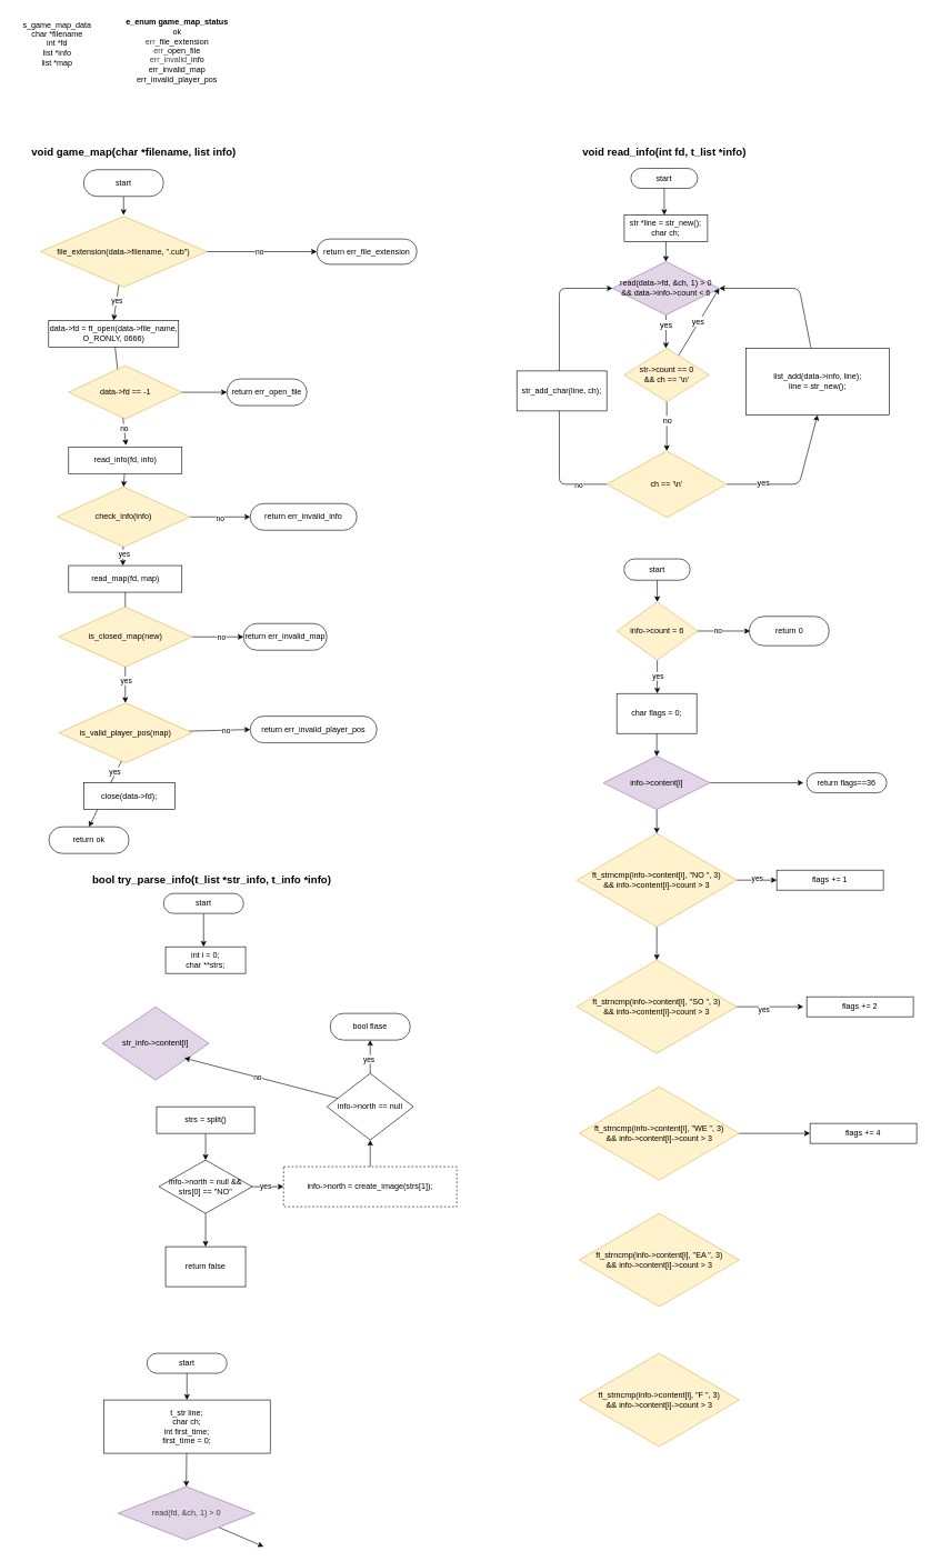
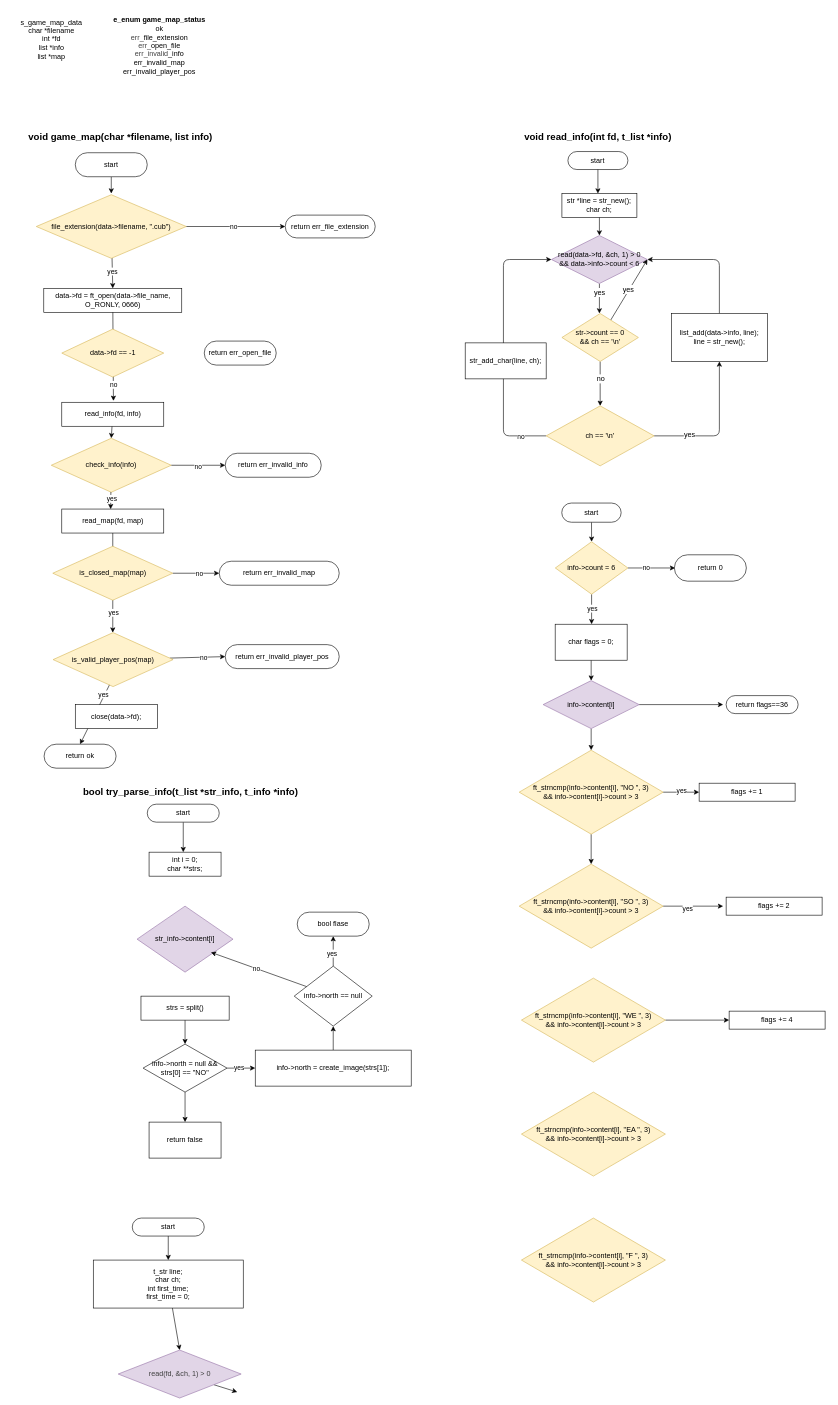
- <mxCell id="5" value="data-&amp;gt;fd =&amp;nbsp;&lt;span style=&quot;color: rgb(0, 0, 0);&quot;&gt;ft_open(data-&amp;gt;file_name, O_RONLY, 0666)&lt;/span&gt;" style="rounded=0;whiteSpace=wrap;html=1;" parent="1" vertex="1"><mxGeometry x="72.5" y="480" width="195" height="40" as="geometry" /></mxCell>
+ <mxCell id="5" value="data-&amp;gt;fd =&amp;nbsp;&lt;span style=&quot;color: rgb(0, 0, 0);&quot;&gt;ft_open(data-&amp;gt;file_name, O_RONLY, 0666)&lt;/span&gt;" style="rounded=0;whiteSpace=wrap;html=1;" parent="1" vertex="1"><mxGeometry x="72.5" y="480" width="230" height="40" as="geometry" /></mxCell>
- <mxCell id="43" value="list_add(data-&amp;gt;info, line);&lt;div&gt;line = str_new();&lt;/div&gt;" style="rounded=0;whiteSpace=wrap;html=1;align=center;verticalAlign=middle;fontFamily=Helvetica;fontSize=12;fontStyle=0;" parent="1" vertex="1"><mxGeometry x="1118.75" y="522" width="215" height="100" as="geometry" /></mxCell>
+ <mxCell id="43" value="list_add(data-&amp;gt;info, line);&lt;div&gt;line = str_new();&lt;/div&gt;" style="rounded=0;whiteSpace=wrap;html=1;align=center;verticalAlign=middle;fontFamily=Helvetica;fontSize=12;fontStyle=0;" parent="1" vertex="1"><mxGeometry x="1118.75" y="522" width="160" height="80" as="geometry" /></mxCell>
- <mxCell id="44" value="str_add_char(line, ch);" style="rounded=0;whiteSpace=wrap;html=1;align=center;verticalAlign=middle;fontFamily=Helvetica;fontSize=12;fontStyle=0;" parent="1" vertex="1"><mxGeometry x="775" y="556" width="135" height="60" as="geometry" /></mxCell>
+ <mxCell id="44" value="str_add_char(line, ch);" style="rounded=0;whiteSpace=wrap;html=1;align=center;verticalAlign=middle;fontFamily=Helvetica;fontSize=12;fontStyle=0;" parent="1" vertex="1"><mxGeometry x="775" y="571" width="135" height="60" as="geometry" /></mxCell>
- <mxCell id="47" value="" style="edgeStyle=none;html=1;entryX=0;entryY=0.5;entryDx=0;entryDy=0;" parent="1" source="45" target="46" edge="1"><mxGeometry relative="1" as="geometry"><mxPoint x="305" y="588" as="targetPoint" /><mxPoint x="271" y="589" as="sourcePoint" /></mxGeometry></mxCell>
- <mxCell id="59" value="&lt;span style=&quot;color: rgb(0, 0, 0);&quot;&gt;is_closed_map(new)&lt;/span&gt;" style="rhombus;whiteSpace=wrap;html=1;fillColor=#fff2cc;strokeColor=#d6b656;" parent="1" vertex="1"><mxGeometry x="87.5" y="910" width="200" height="90" as="geometry" /></mxCell>
+ <mxCell id="59" value="&lt;span style=&quot;color: rgb(0, 0, 0);&quot;&gt;is_closed_map(map)&lt;/span&gt;" style="rhombus;whiteSpace=wrap;html=1;fillColor=#fff2cc;strokeColor=#d6b656;" parent="1" vertex="1"><mxGeometry x="87.5" y="910" width="200" height="90" as="geometry" /></mxCell>
- <mxCell id="55" value="&lt;span style=&quot;color: rgb(0, 0, 0);&quot;&gt;return err_invalid_map&lt;/span&gt;" style="rounded=1;whiteSpace=wrap;html=1;arcSize=50;" parent="1" vertex="1"><mxGeometry x="365" y="935" width="125" height="40" as="geometry" /></mxCell>
+ <mxCell id="55" value="&lt;span style=&quot;color: rgb(0, 0, 0);&quot;&gt;return err_invalid_map&lt;/span&gt;" style="rounded=1;whiteSpace=wrap;html=1;arcSize=50;" parent="1" vertex="1"><mxGeometry x="365" y="935" width="200" height="40" as="geometry" /></mxCell>
- <mxCell id="96" value="str_info-&amp;gt;content[i]" style="rhombus;whiteSpace=wrap;html=1;fillColor=#e1d5e7;strokeColor=#9673a6;" parent="1" vertex="1"><mxGeometry x="153" y="1510" width="160" height="110" as="geometry" /></mxCell>
+ <mxCell id="96" value="str_info-&amp;gt;content[i]" style="rhombus;whiteSpace=wrap;html=1;fillColor=#e1d5e7;strokeColor=#9673a6;" parent="1" vertex="1"><mxGeometry x="228" y="1510" width="160" height="110" as="geometry" /></mxCell>
- <mxCell id="104" value="info-&amp;gt;north = create_image(strs[1]);" style="rounded=0;whiteSpace=wrap;html=1;dashed=1;" parent="1" vertex="1"><mxGeometry x="425" y="1750" width="260" height="60" as="geometry" /></mxCell>
+ <mxCell id="104" value="info-&amp;gt;north = create_image(strs[1]);" style="rounded=0;whiteSpace=wrap;html=1;" parent="1" vertex="1"><mxGeometry x="425" y="1750" width="260" height="60" as="geometry" /></mxCell>
- <mxCell id="117" value="&lt;span style=&quot;color: rgb(63, 63, 63);&quot;&gt;read(fd, &amp;amp;ch, 1) &amp;gt; 0&lt;/span&gt;" style="rhombus;whiteSpace=wrap;html=1;fillColor=#e1d5e7;strokeColor=#9673a6;" vertex="1" parent="1"><mxGeometry x="176.5" y="2230" width="205" height="80" as="geometry" /></mxCell>
+ <mxCell id="117" value="&lt;span style=&quot;color: rgb(63, 63, 63);&quot;&gt;read(fd, &amp;amp;ch, 1) &amp;gt; 0&lt;/span&gt;" style="rhombus;whiteSpace=wrap;html=1;fillColor=#e1d5e7;strokeColor=#9673a6;" vertex="1" parent="1"><mxGeometry x="196.5" y="2250" width="205" height="80" as="geometry" /></mxCell>
